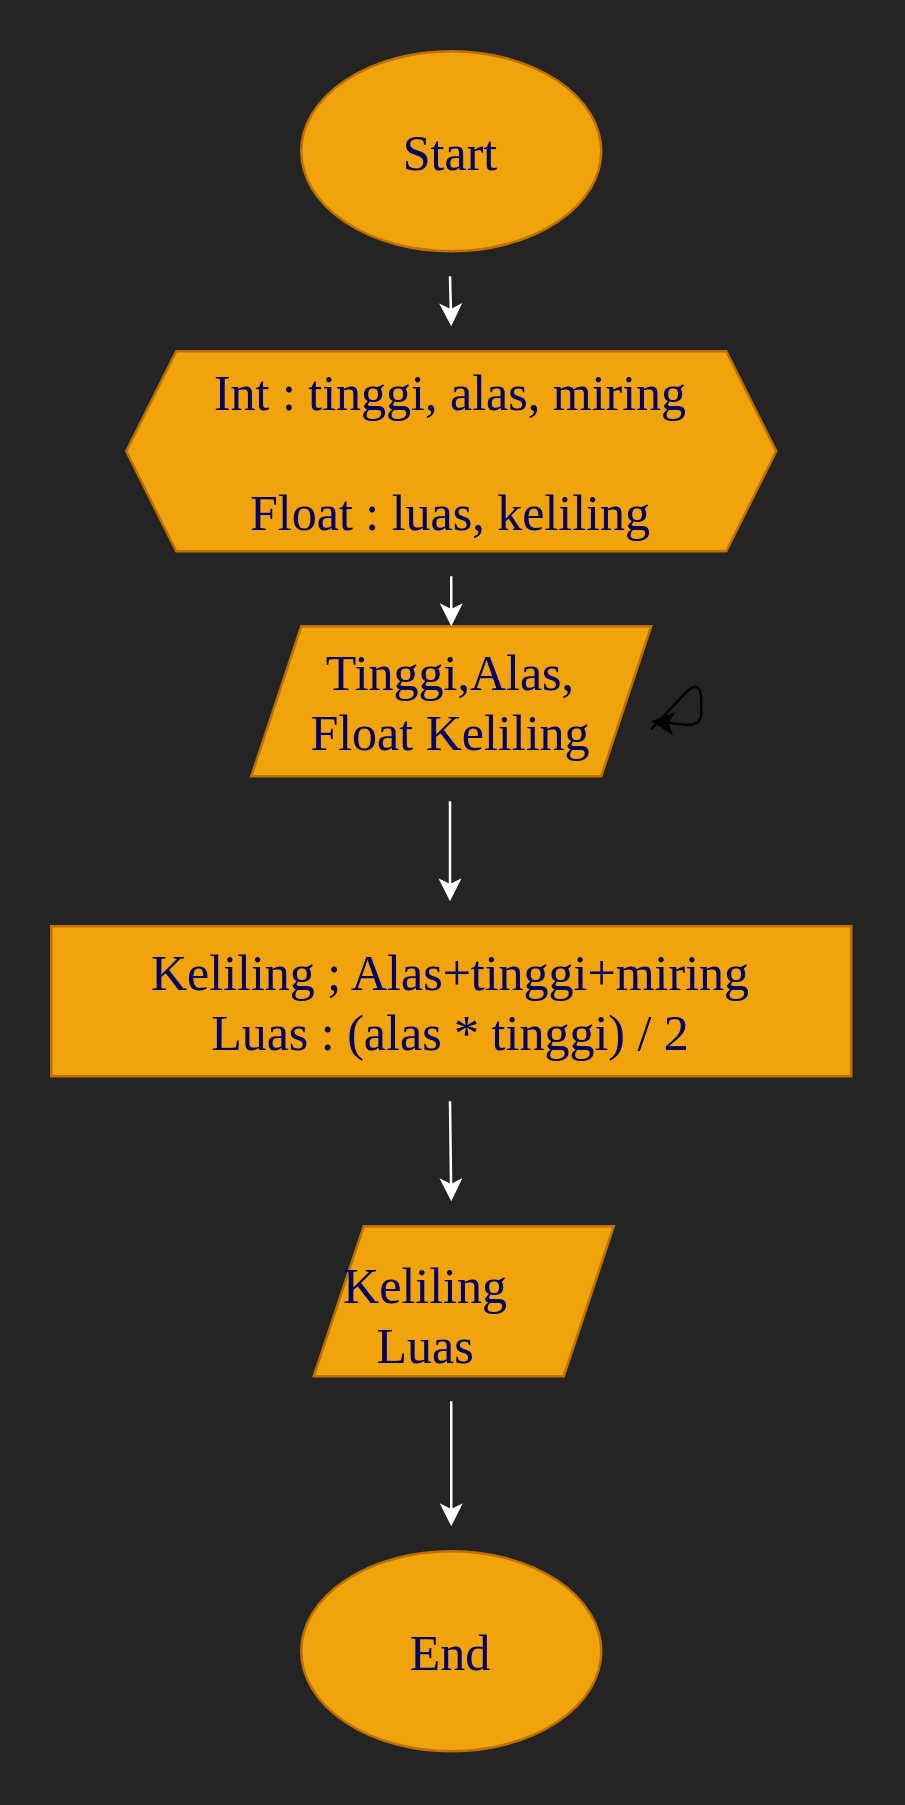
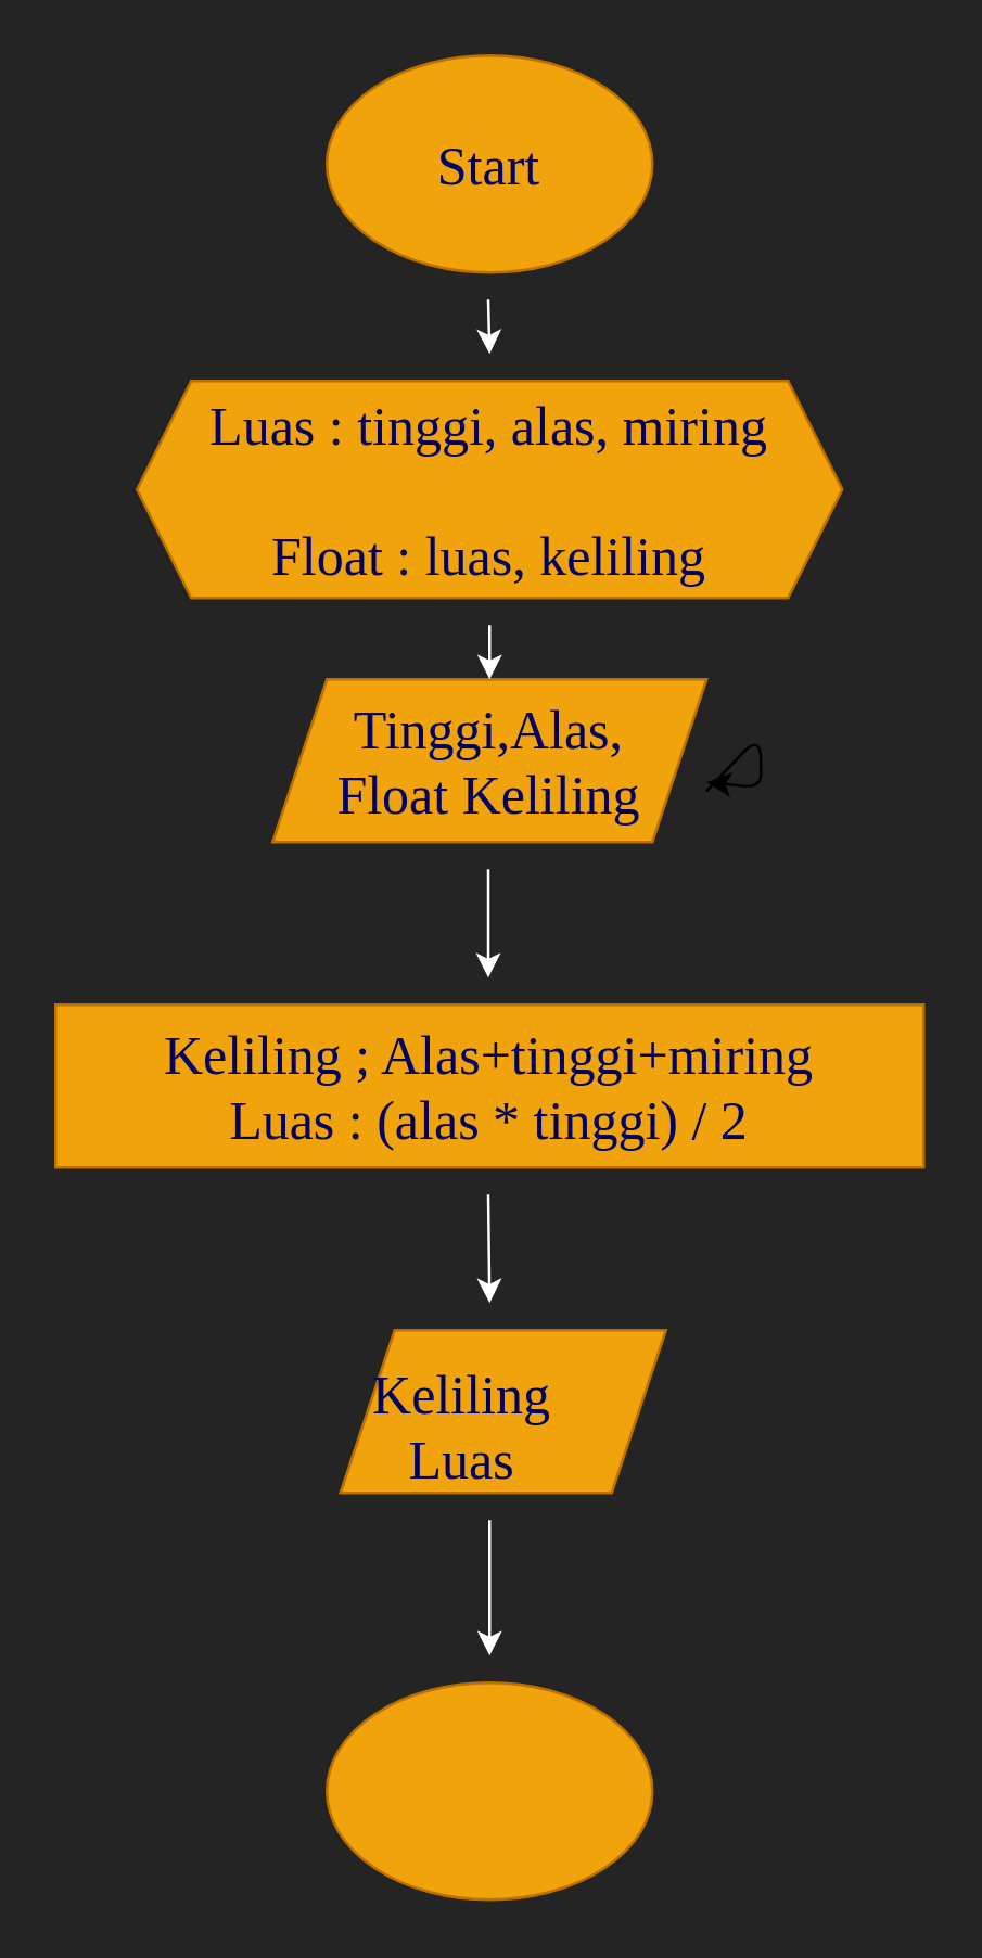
- <mxCell id="5" value="Int : tinggi, alas, miring&lt;br&gt;&lt;br&gt;Float : luas, keliling" style="text;strokeColor=none;align=center;fillColor=none;html=1;verticalAlign=middle;whiteSpace=wrap;rounded=0;fontFamily=Times New Roman;fontSize=20;fontColor=#000066;" parent="1" vertex="1"><mxGeometry x="45" y="130" width="270" height="100" as="geometry" /></mxCell>
+ <mxCell id="5" value="Luas : tinggi, alas, miring&lt;br&gt;&lt;br&gt;Float : luas, keliling" style="text;strokeColor=none;align=center;fillColor=none;html=1;verticalAlign=middle;whiteSpace=wrap;rounded=0;fontFamily=Times New Roman;fontSize=20;fontColor=#000066;" parent="1" vertex="1"><mxGeometry x="45" y="130" width="270" height="100" as="geometry" /></mxCell>
- <mxCell id="14" value="End" style="text;strokeColor=none;align=center;fillColor=none;html=1;verticalAlign=middle;whiteSpace=wrap;rounded=0;fontFamily=Times New Roman;fontSize=20;fontColor=#000066;" parent="1" vertex="1"><mxGeometry x="150" y="645" width="60" height="30" as="geometry" /></mxCell>
